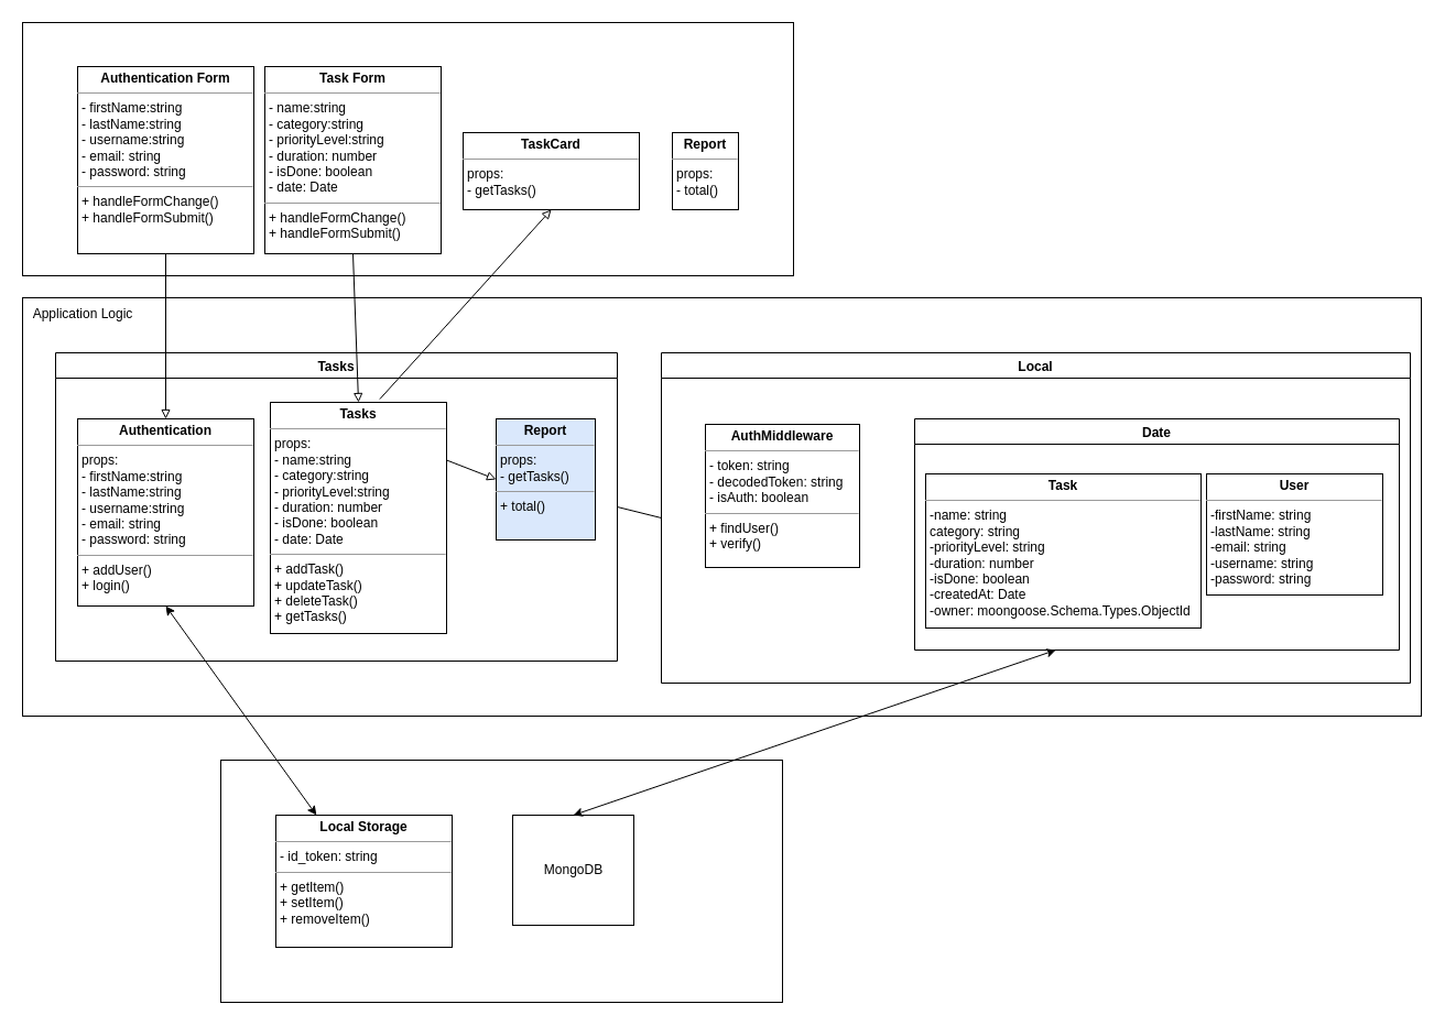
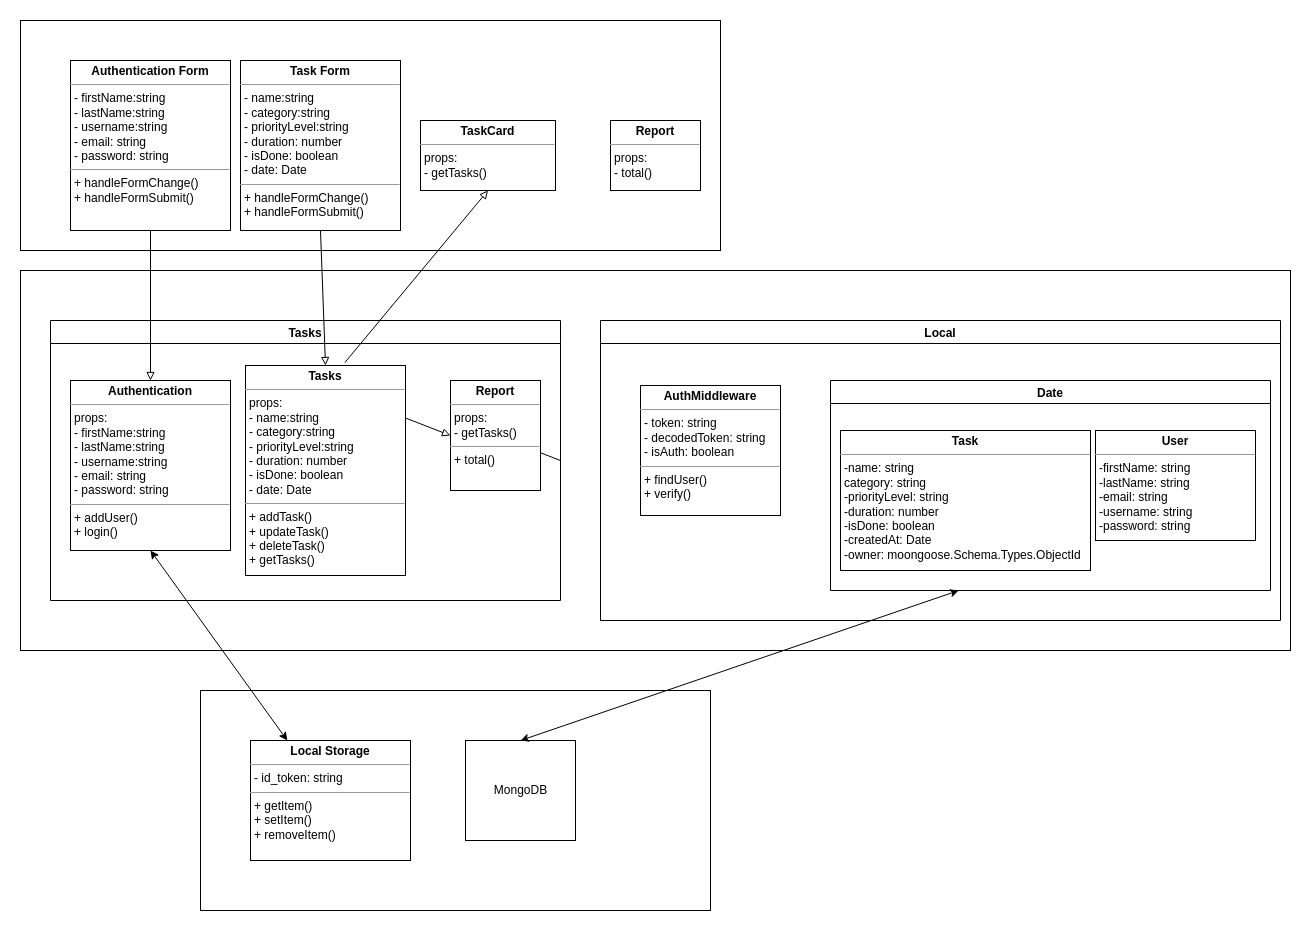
- <mxCell id="15" value="&lt;p style=&quot;margin: 0px ; margin-top: 4px ; text-align: center&quot;&gt;&lt;b&gt;TaskCard&lt;/b&gt;&lt;/p&gt;&lt;hr size=&quot;1&quot;&gt;&lt;p style=&quot;margin: 0px ; margin-left: 4px&quot;&gt;&lt;/p&gt;&lt;p style=&quot;margin: 0px ; margin-left: 4px&quot;&gt;props:&lt;/p&gt;&lt;p style=&quot;margin: 0px ; margin-left: 4px&quot;&gt;- getTasks()&lt;/p&gt;" style="verticalAlign=top;align=left;overflow=fill;fontSize=12;fontFamily=Helvetica;html=1;" parent="1" vertex="1"><mxGeometry x="420" y="120" width="160" height="70" as="geometry" /></mxCell>
+ <mxCell id="15" value="&lt;p style=&quot;margin: 0px ; margin-top: 4px ; text-align: center&quot;&gt;&lt;b&gt;TaskCard&lt;/b&gt;&lt;/p&gt;&lt;hr size=&quot;1&quot;&gt;&lt;p style=&quot;margin: 0px ; margin-left: 4px&quot;&gt;&lt;/p&gt;&lt;p style=&quot;margin: 0px ; margin-left: 4px&quot;&gt;props:&lt;/p&gt;&lt;p style=&quot;margin: 0px ; margin-left: 4px&quot;&gt;- getTasks()&lt;/p&gt;" style="verticalAlign=top;align=left;overflow=fill;fontSize=12;fontFamily=Helvetica;html=1;" parent="1" vertex="1"><mxGeometry x="420" y="120" width="135" height="70" as="geometry" /></mxCell>
- <mxCell id="19" value="&lt;p style=&quot;margin: 0px ; margin-top: 4px ; text-align: center&quot;&gt;&lt;b&gt;Report&lt;/b&gt;&lt;/p&gt;&lt;hr size=&quot;1&quot;&gt;&lt;p style=&quot;margin: 0px ; margin-left: 4px&quot;&gt;&lt;span&gt;props:&lt;/span&gt;&lt;/p&gt;&lt;p style=&quot;margin: 0px ; margin-left: 4px&quot;&gt;&lt;span&gt;- total()&lt;br&gt;&lt;/span&gt;&lt;/p&gt;&lt;p style=&quot;margin: 0px ; margin-left: 4px&quot;&gt;&lt;br&gt;&lt;/p&gt;" style="verticalAlign=top;align=left;overflow=fill;fontSize=12;fontFamily=Helvetica;html=1;" parent="1" vertex="1"><mxGeometry x="610" y="120" width="60" height="70" as="geometry" /></mxCell>
+ <mxCell id="19" value="&lt;p style=&quot;margin: 0px ; margin-top: 4px ; text-align: center&quot;&gt;&lt;b&gt;Report&lt;/b&gt;&lt;/p&gt;&lt;hr size=&quot;1&quot;&gt;&lt;p style=&quot;margin: 0px ; margin-left: 4px&quot;&gt;&lt;span&gt;props:&lt;/span&gt;&lt;/p&gt;&lt;p style=&quot;margin: 0px ; margin-left: 4px&quot;&gt;&lt;span&gt;- total()&lt;br&gt;&lt;/span&gt;&lt;/p&gt;&lt;p style=&quot;margin: 0px ; margin-left: 4px&quot;&gt;&lt;br&gt;&lt;/p&gt;" style="verticalAlign=top;align=left;overflow=fill;fontSize=12;fontFamily=Helvetica;html=1;" parent="1" vertex="1"><mxGeometry x="610" y="120" width="90" height="70" as="geometry" /></mxCell>
- <mxCell id="5" value="Application Logic" style="text;html=1;strokeColor=none;fillColor=none;align=center;verticalAlign=middle;whiteSpace=wrap;rounded=0;" parent="1" vertex="1"><mxGeometry x="20" y="270" width="110" height="30" as="geometry" /></mxCell>
- <mxCell id="17" value="&lt;p style=&quot;margin: 0px ; margin-top: 4px ; text-align: center&quot;&gt;&lt;b&gt;Report&lt;/b&gt;&lt;/p&gt;&lt;hr size=&quot;1&quot;&gt;&lt;p style=&quot;margin: 0px ; margin-left: 4px&quot;&gt;&lt;span&gt;props:&lt;/span&gt;&lt;/p&gt;&lt;p style=&quot;margin: 0px ; margin-left: 4px&quot;&gt;&lt;span&gt;- getTasks()&lt;br&gt;&lt;/span&gt;&lt;/p&gt;&lt;hr size=&quot;1&quot;&gt;&lt;p style=&quot;margin: 0px ; margin-left: 4px&quot;&gt;+ total()&lt;/p&gt;" style="verticalAlign=top;align=left;overflow=fill;fontSize=12;fontFamily=Helvetica;html=1;fillColor=#dae8fc;" parent="1" vertex="1"><mxGeometry x="450" y="380" width="90" height="110" as="geometry" /></mxCell>
+ <mxCell id="17" value="&lt;p style=&quot;margin: 0px ; margin-top: 4px ; text-align: center&quot;&gt;&lt;b&gt;Report&lt;/b&gt;&lt;/p&gt;&lt;hr size=&quot;1&quot;&gt;&lt;p style=&quot;margin: 0px ; margin-left: 4px&quot;&gt;&lt;span&gt;props:&lt;/span&gt;&lt;/p&gt;&lt;p style=&quot;margin: 0px ; margin-left: 4px&quot;&gt;&lt;span&gt;- getTasks()&lt;br&gt;&lt;/span&gt;&lt;/p&gt;&lt;hr size=&quot;1&quot;&gt;&lt;p style=&quot;margin: 0px ; margin-left: 4px&quot;&gt;+ total()&lt;/p&gt;" style="verticalAlign=top;align=left;overflow=fill;fontSize=12;fontFamily=Helvetica;html=1;" parent="1" vertex="1"><mxGeometry x="450" y="380" width="90" height="110" as="geometry" /></mxCell>
- <mxCell id="25" value="" style="endArrow=none;html=1;rounded=0;exitX=1;exitY=0.5;exitDx=0;exitDy=0;entryX=0;entryY=0.5;entryDx=0;entryDy=0;" parent="1" source="8" target="20" edge="1"><mxGeometry width="50" height="50" relative="1" as="geometry"><mxPoint x="160" y="620" as="sourcePoint" /><mxPoint x="610" y="460" as="targetPoint" /></mxGeometry></mxCell>
+ <mxCell id="25" value="" style="endArrow=none;html=1;rounded=0;exitX=1;exitY=0.5;exitDx=0;exitDy=0;" parent="1" source="8" target="17" edge="1"><mxGeometry width="50" height="50" relative="1" as="geometry"><mxPoint x="160" y="620" as="sourcePoint" /><mxPoint x="610" y="460" as="targetPoint" /></mxGeometry></mxCell>
